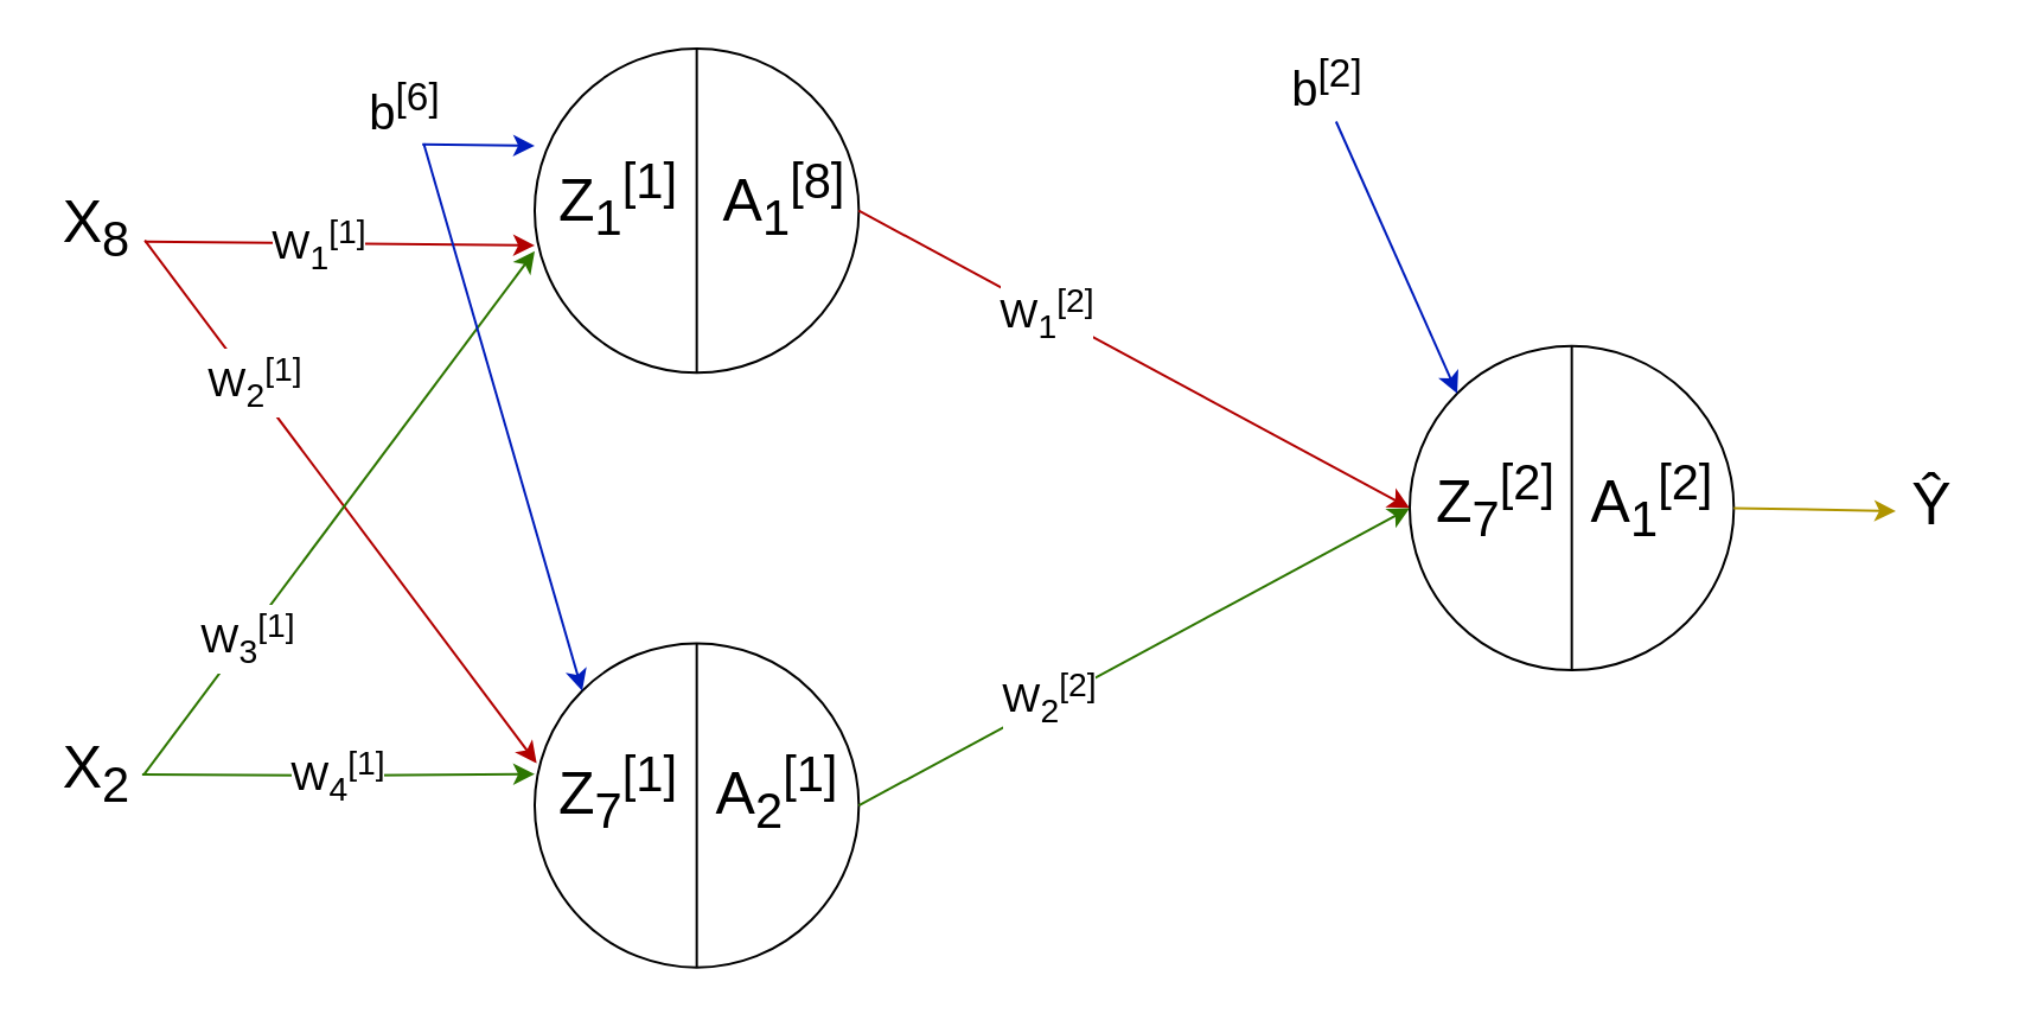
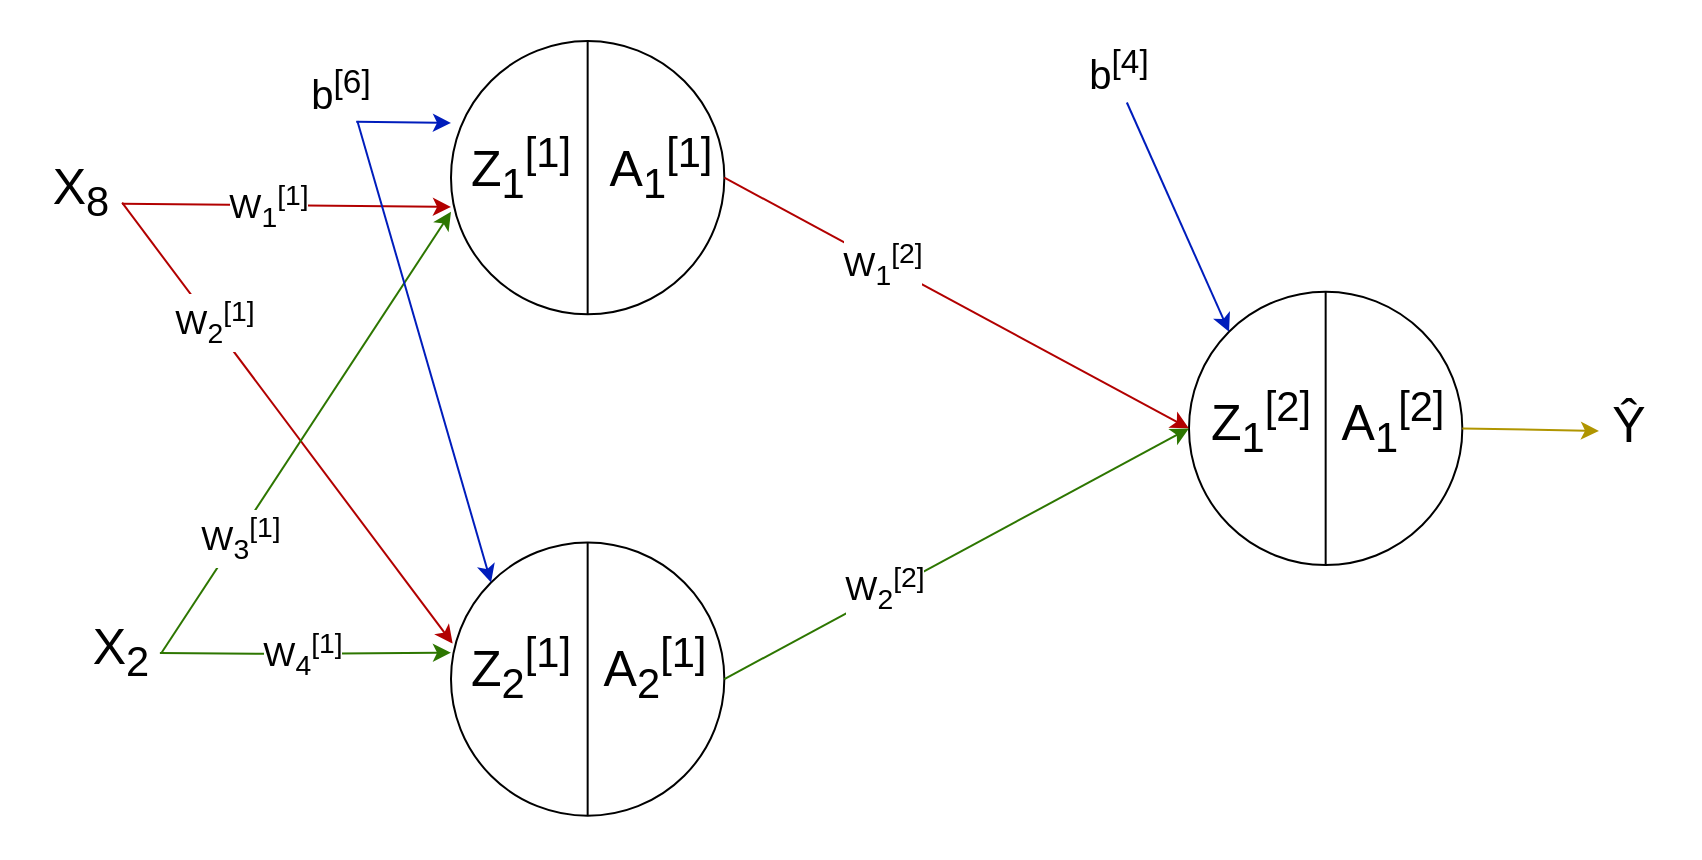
- <mxCell id="23" value="&lt;font style=&quot;font-size: 20px&quot;&gt;&lt;font style=&quot;font-size: 20px&quot;&gt;b&lt;/font&gt;&lt;font style=&quot;font-size: 20px&quot;&gt;&lt;sup&gt;[2]&lt;/sup&gt;&lt;/font&gt;&lt;/font&gt;" style="text;html=1;align=center;verticalAlign=middle;resizable=0;points=[];autosize=1;" parent="1" vertex="1"><mxGeometry x="534.333" y="20" width="50" height="30" as="geometry" /></mxCell>
+ <mxCell id="23" value="&lt;font style=&quot;font-size: 20px&quot;&gt;&lt;font style=&quot;font-size: 20px&quot;&gt;b&lt;/font&gt;&lt;font style=&quot;font-size: 20px&quot;&gt;&lt;sup&gt;[4]&lt;/sup&gt;&lt;/font&gt;&lt;/font&gt;" style="text;html=1;align=center;verticalAlign=middle;resizable=0;points=[];autosize=1;" parent="1" vertex="1"><mxGeometry x="534.333" y="20" width="50" height="30" as="geometry" /></mxCell>
- <mxCell id="28" value="&lt;span style=&quot;font-size: 25px&quot;&gt;A&lt;sub&gt;1&lt;/sub&gt;&lt;sup&gt;[8]&lt;/sup&gt;&lt;/span&gt;" style="text;html=1;align=center;verticalAlign=middle;resizable=0;points=[];autosize=1;" parent="1" vertex="1"><mxGeometry x="295" y="68.75" width="70" height="30" as="geometry" /></mxCell>
+ <mxCell id="28" value="&lt;span style=&quot;font-size: 25px&quot;&gt;A&lt;sub&gt;1&lt;/sub&gt;&lt;sup&gt;[1]&lt;/sup&gt;&lt;/span&gt;" style="text;html=1;align=center;verticalAlign=middle;resizable=0;points=[];autosize=1;" parent="1" vertex="1"><mxGeometry x="295" y="68.75" width="70" height="30" as="geometry" /></mxCell>
- <mxCell id="31" value="&lt;font style=&quot;font-size: 25px&quot;&gt;Z&lt;sub&gt;7&lt;/sub&gt;&lt;sup&gt;[2]&lt;/sup&gt;&lt;/font&gt;&lt;sup style=&quot;font-size: 15px&quot;&gt;&lt;br&gt;&lt;/sup&gt;" style="text;html=1;align=center;verticalAlign=middle;resizable=0;points=[];autosize=1;" parent="1" vertex="1"><mxGeometry x="594.997" y="196.067" width="70" height="30" as="geometry" /></mxCell>
+ <mxCell id="31" value="&lt;font style=&quot;font-size: 25px&quot;&gt;Z&lt;sub&gt;1&lt;/sub&gt;&lt;sup&gt;[2]&lt;/sup&gt;&lt;/font&gt;&lt;sup style=&quot;font-size: 15px&quot;&gt;&lt;br&gt;&lt;/sup&gt;" style="text;html=1;align=center;verticalAlign=middle;resizable=0;points=[];autosize=1;" parent="1" vertex="1"><mxGeometry x="594.997" y="196.067" width="70" height="30" as="geometry" /></mxCell>
- <mxCell id="15" value="&lt;font style=&quot;font-size: 25px&quot;&gt;X&lt;sub&gt;2&lt;/sub&gt;&lt;/font&gt;" style="text;html=1;align=center;verticalAlign=middle;resizable=0;points=[];autosize=1;" parent="1" vertex="1"><mxGeometry x="20" y="309.996" width="40" height="30" as="geometry" /></mxCell>
+ <mxCell id="15" value="&lt;font style=&quot;font-size: 25px&quot;&gt;X&lt;sub&gt;2&lt;/sub&gt;&lt;/font&gt;" style="text;html=1;align=center;verticalAlign=middle;resizable=0;points=[];autosize=1;" parent="1" vertex="1"><mxGeometry x="40" y="309.996" width="40" height="30" as="geometry" /></mxCell>
- <mxCell id="29" value="&lt;span style=&quot;font-size: 25px&quot;&gt;Z&lt;sub&gt;7&lt;/sub&gt;&lt;sup&gt;[1]&lt;/sup&gt;&lt;/span&gt;" style="text;html=1;align=center;verticalAlign=middle;resizable=0;points=[];autosize=1;" parent="1" vertex="1"><mxGeometry x="224.997" y="319.464" width="70" height="30" as="geometry" /></mxCell>
+ <mxCell id="29" value="&lt;span style=&quot;font-size: 25px&quot;&gt;Z&lt;sub&gt;2&lt;/sub&gt;&lt;sup&gt;[1]&lt;/sup&gt;&lt;/span&gt;" style="text;html=1;align=center;verticalAlign=middle;resizable=0;points=[];autosize=1;" parent="1" vertex="1"><mxGeometry x="224.997" y="319.464" width="70" height="30" as="geometry" /></mxCell>
